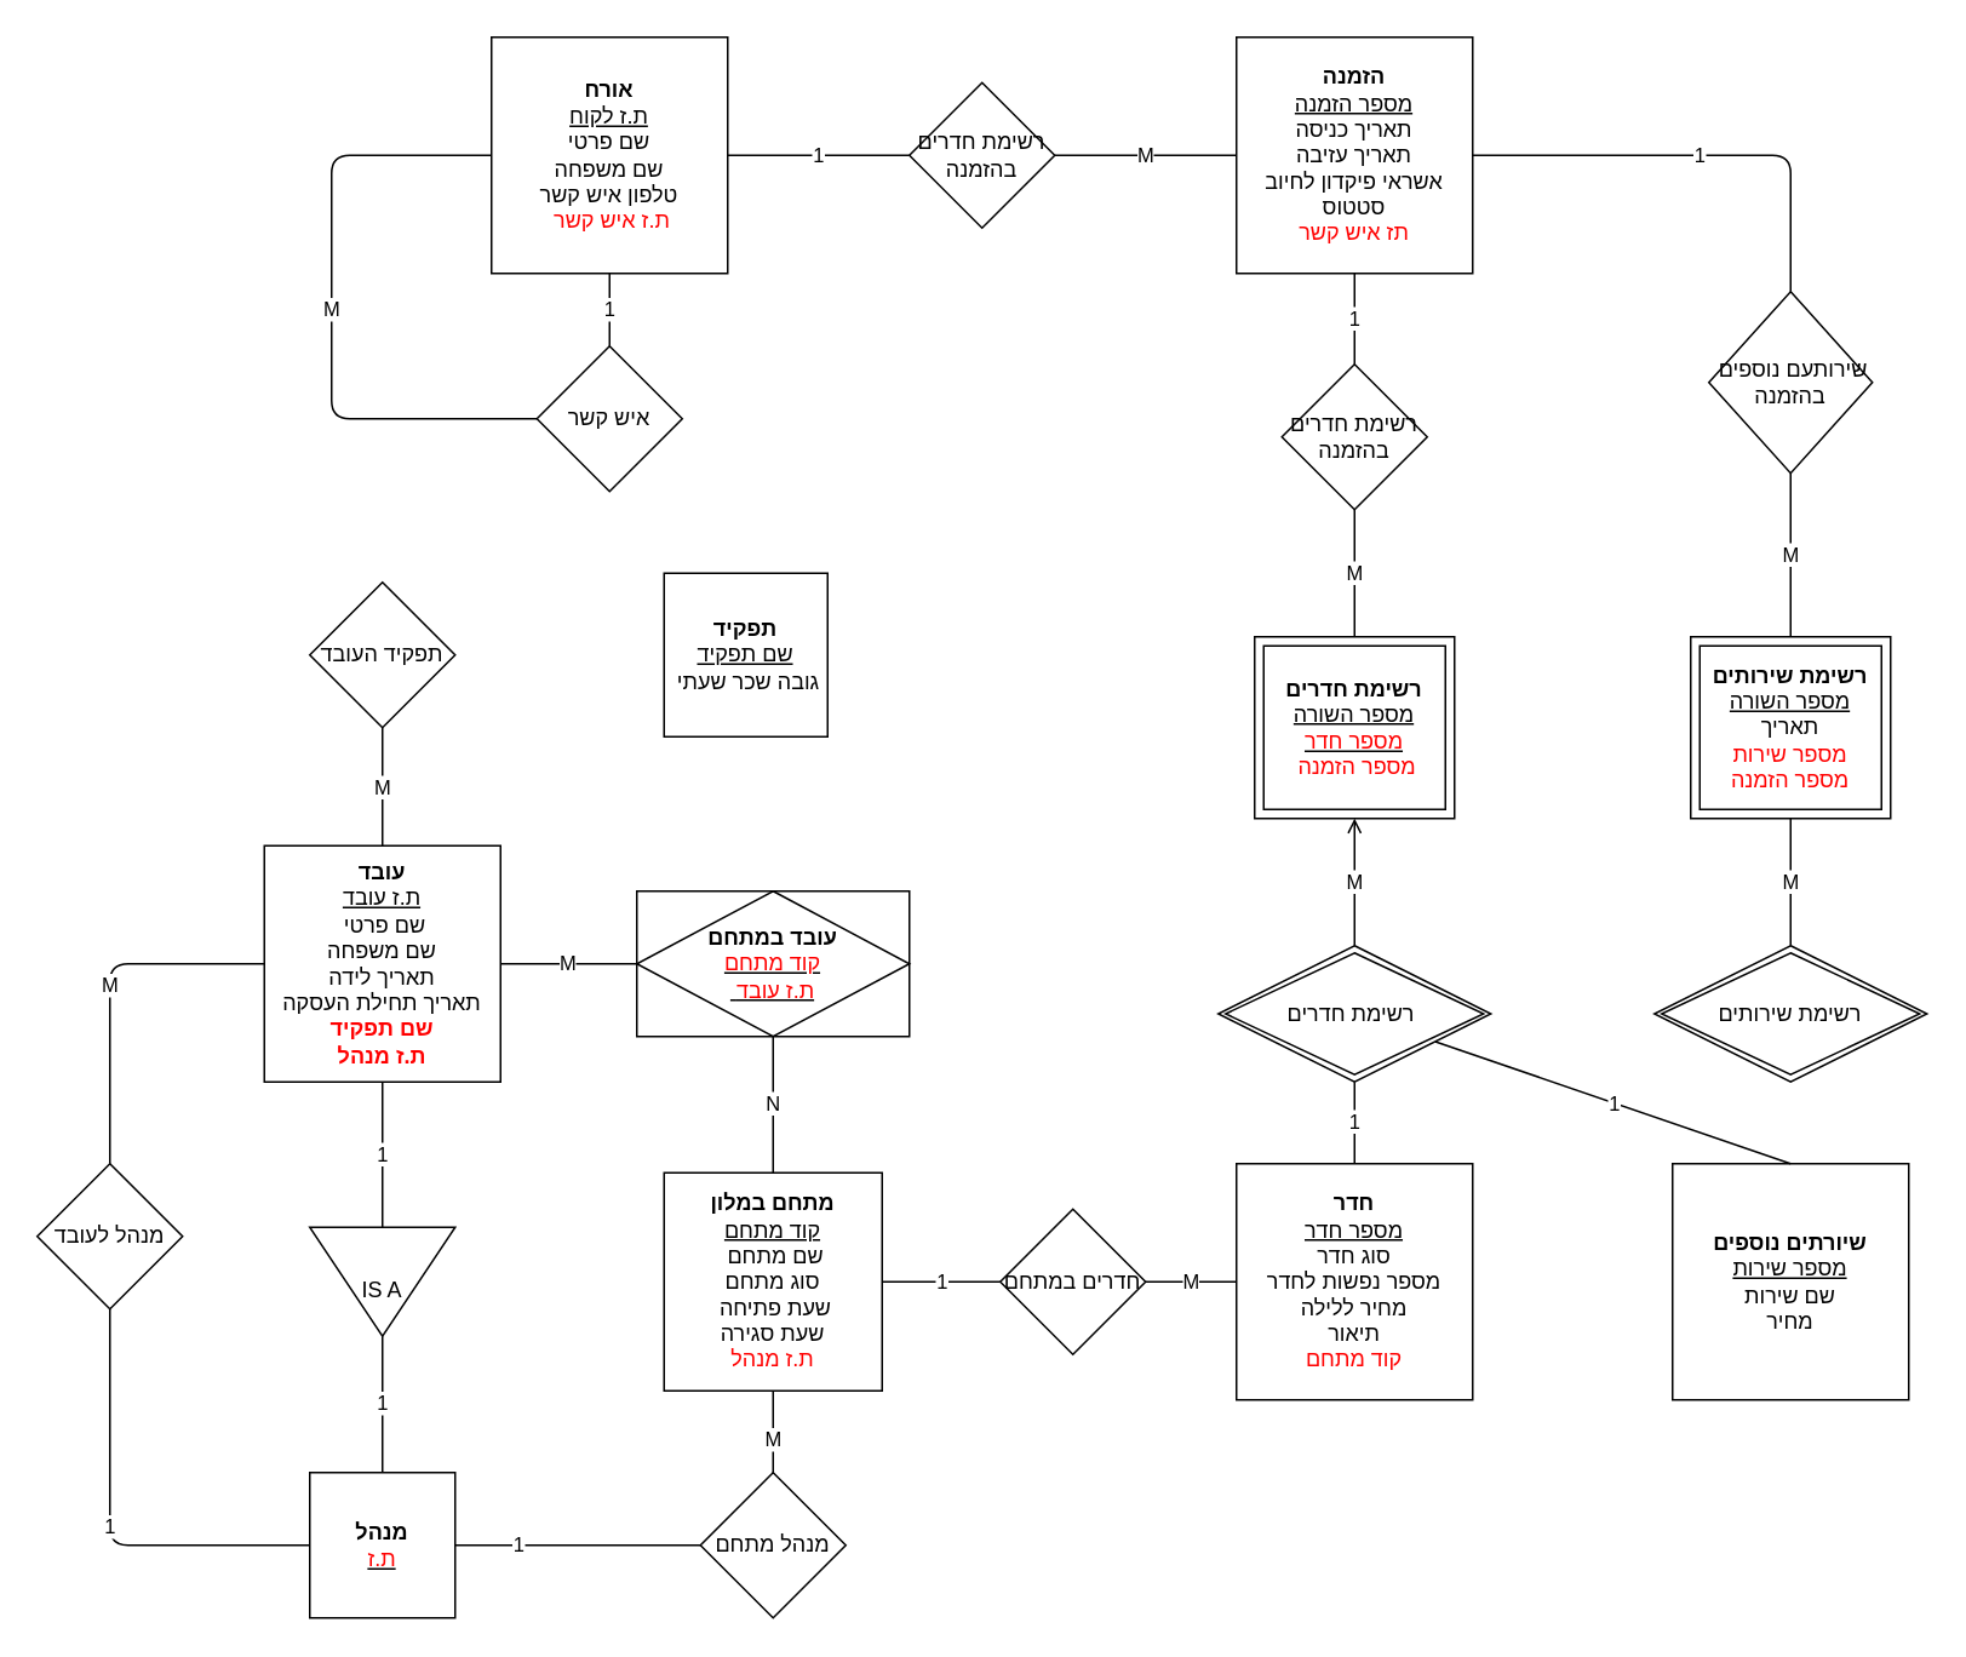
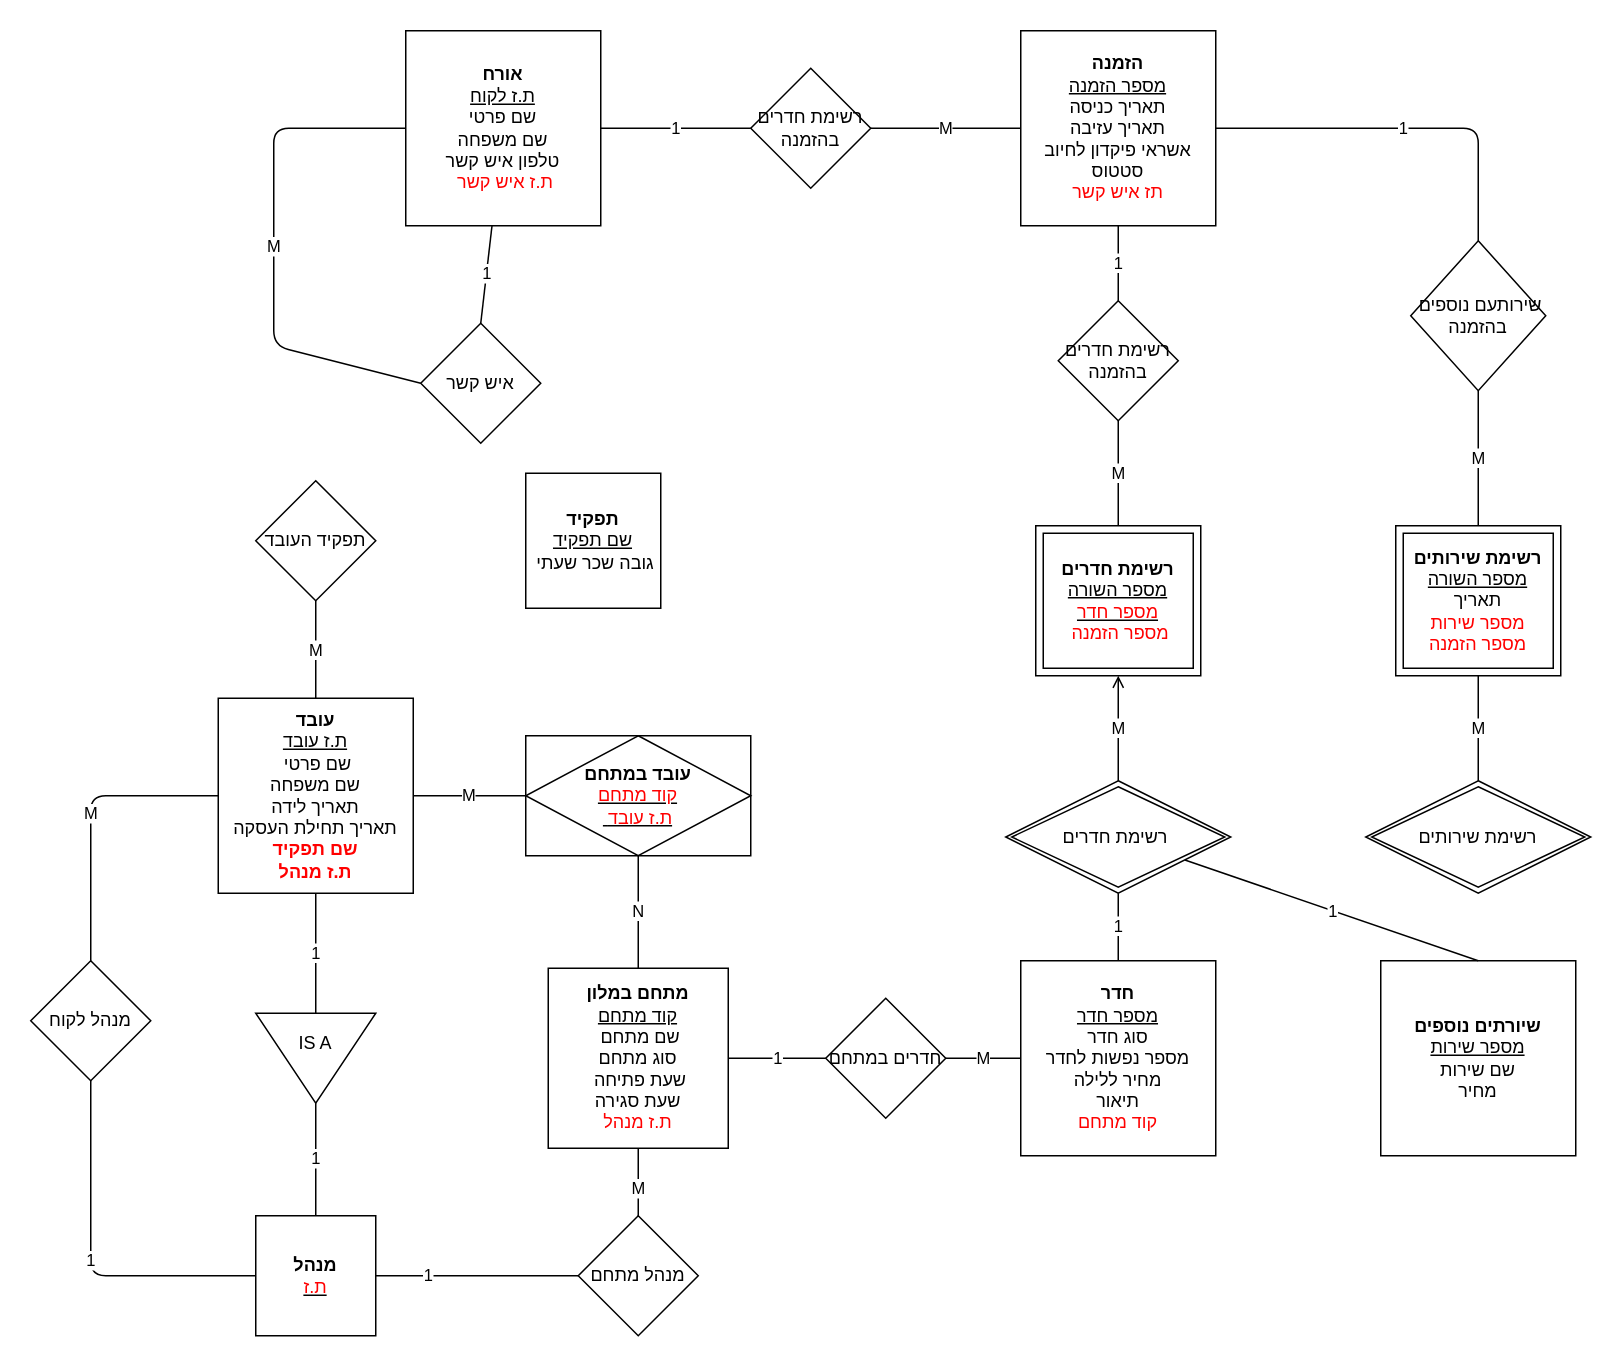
- <mxCell id="36" value="איש קשר" style="rhombus;whiteSpace=wrap;html=1;" parent="1" vertex="1"><mxGeometry x="295" y="190" width="80" height="80" as="geometry" /></mxCell>
+ <mxCell id="36" value="איש קשר" style="rhombus;whiteSpace=wrap;html=1;" parent="1" vertex="1"><mxGeometry x="280" y="215" width="80" height="80" as="geometry" /></mxCell>
- <mxCell id="4" value="&lt;b&gt;תפקיד&lt;/b&gt;&lt;br&gt;&lt;u&gt;שם תפקיד&lt;br&gt;&lt;/u&gt;גובה שכר שעתי&amp;nbsp;" style="whiteSpace=wrap;html=1;aspect=fixed;align=center;textDirection=rtl;" parent="1" vertex="1"><mxGeometry x="365" y="315" width="90" height="90" as="geometry" /></mxCell>
+ <mxCell id="4" value="&lt;b&gt;תפקיד&lt;/b&gt;&lt;br&gt;&lt;u&gt;שם תפקיד&lt;br&gt;&lt;/u&gt;גובה שכר שעתי&amp;nbsp;" style="whiteSpace=wrap;html=1;aspect=fixed;align=center;textDirection=rtl;" parent="1" vertex="1"><mxGeometry x="350" y="315" width="90" height="90" as="geometry" /></mxCell>
- <mxCell id="46" value="מנהל לעובד" style="rhombus;whiteSpace=wrap;html=1;" parent="1" vertex="1"><mxGeometry x="20" y="640" width="80" height="80" as="geometry" /></mxCell>
+ <mxCell id="46" value="מנהל לקוח" style="rhombus;whiteSpace=wrap;html=1;" parent="1" vertex="1"><mxGeometry x="20" y="640" width="80" height="80" as="geometry" /></mxCell>
- <mxCell id="10" value="IS A" style="text;html=1;strokeColor=none;fillColor=none;align=center;verticalAlign=middle;whiteSpace=wrap;rounded=0;" parent="8" vertex="1"><mxGeometry x="20" y="25" width="40" height="20" as="geometry" /></mxCell>
+ <mxCell id="10" value="IS A" style="text;html=1;strokeColor=none;fillColor=none;align=center;verticalAlign=middle;whiteSpace=wrap;rounded=0;" parent="8" vertex="1"><mxGeometry x="20" y="10" width="40" height="20" as="geometry" /></mxCell>
